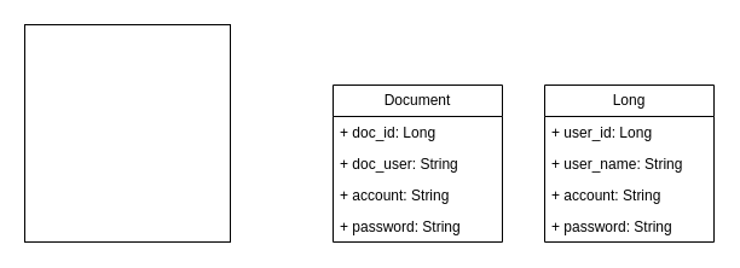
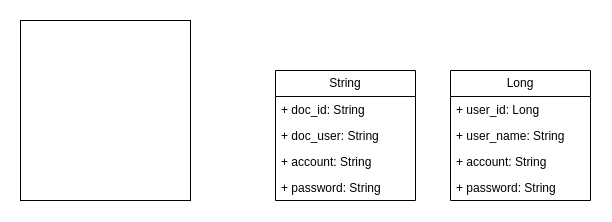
- <mxCell id="8" value="Document" style="swimlane;fontStyle=0;childLayout=stackLayout;horizontal=1;startSize=26;fillColor=none;horizontalStack=0;resizeParent=1;resizeParentMax=0;resizeLast=0;collapsible=1;marginBottom=0;whiteSpace=wrap;html=1;" vertex="1" parent="1"><mxGeometry x="275" y="70" width="140" height="130" as="geometry" /></mxCell>
+ <mxCell id="8" value="String" style="swimlane;fontStyle=0;childLayout=stackLayout;horizontal=1;startSize=26;fillColor=none;horizontalStack=0;resizeParent=1;resizeParentMax=0;resizeLast=0;collapsible=1;marginBottom=0;whiteSpace=wrap;html=1;" vertex="1" parent="1"><mxGeometry x="275" y="70" width="140" height="130" as="geometry" /></mxCell>
- <mxCell id="9" value="+ doc_id: Long" style="text;strokeColor=none;fillColor=none;align=left;verticalAlign=top;spacingLeft=4;spacingRight=4;overflow=hidden;rotatable=0;points=[[0,0.5],[1,0.5]];portConstraint=eastwest;whiteSpace=wrap;html=1;" vertex="1" parent="8"><mxGeometry y="26" width="140" height="26" as="geometry" /></mxCell>
+ <mxCell id="9" value="+ doc_id: String" style="text;strokeColor=none;fillColor=none;align=left;verticalAlign=top;spacingLeft=4;spacingRight=4;overflow=hidden;rotatable=0;points=[[0,0.5],[1,0.5]];portConstraint=eastwest;whiteSpace=wrap;html=1;" vertex="1" parent="8"><mxGeometry y="26" width="140" height="26" as="geometry" /></mxCell>
